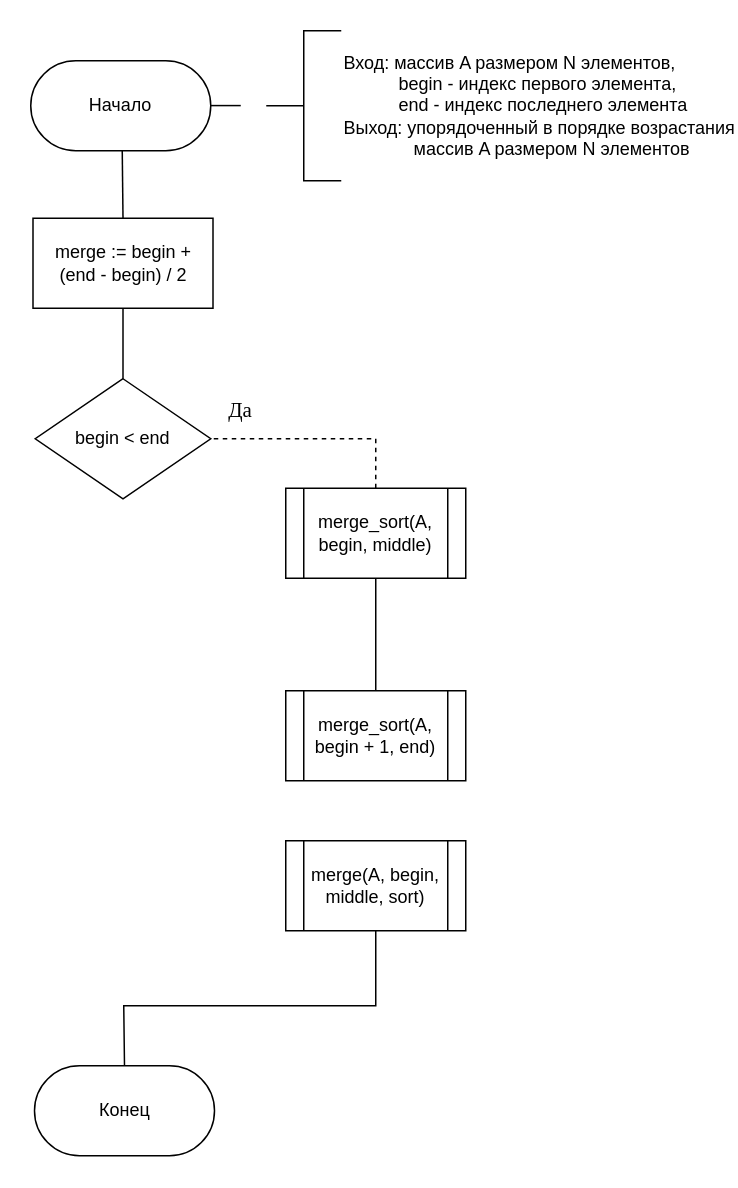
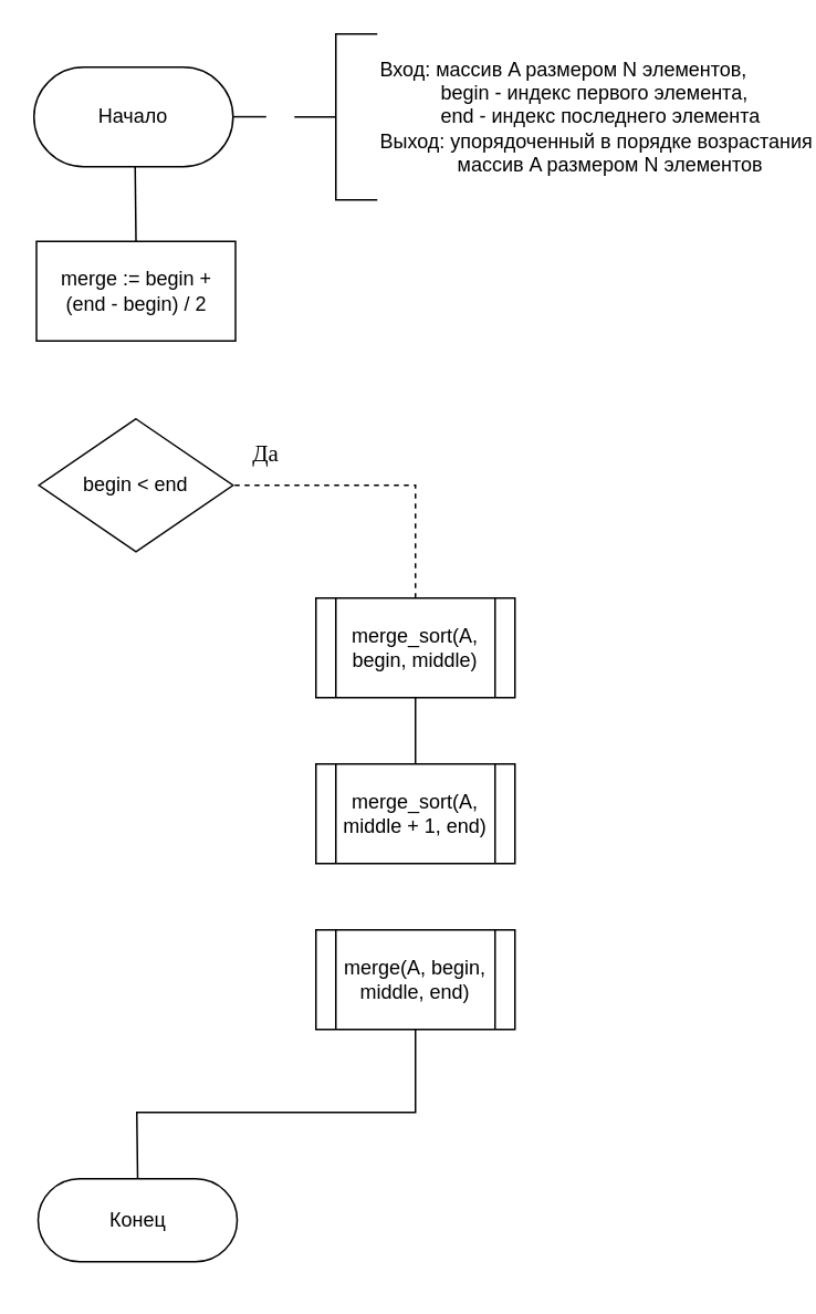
- <mxCell id="7" value="" style="endArrow=none;html=1;rounded=0;entryX=0.5;entryY=1;entryDx=0;entryDy=0;exitX=0.5;exitY=0;exitDx=0;exitDy=0;" parent="1" source="8" target="6" edge="1"><mxGeometry width="50" height="50" relative="1" as="geometry"><mxPoint x="82" y="255" as="sourcePoint" /><mxPoint x="81" y="203" as="targetPoint" /></mxGeometry></mxCell>
- <mxCell id="9" value="merge_sort(A, begin, middle)" style="shape=process;whiteSpace=wrap;html=1;backgroundOutline=1;rounded=0;" vertex="1" parent="1"><mxGeometry x="190" y="325" width="120" height="60" as="geometry" /></mxCell>
+ <mxCell id="9" value="merge_sort(A, begin, middle)" style="shape=process;whiteSpace=wrap;html=1;backgroundOutline=1;rounded=0;" vertex="1" parent="1"><mxGeometry x="190" y="360" width="120" height="60" as="geometry" /></mxCell>
- <mxCell id="10" value="merge_sort(A, begin + 1, end)" style="shape=process;whiteSpace=wrap;html=1;backgroundOutline=1;rounded=0;" vertex="1" parent="1"><mxGeometry x="190" y="460" width="120" height="60" as="geometry" /></mxCell>
+ <mxCell id="10" value="merge_sort(A, middle + 1, end)" style="shape=process;whiteSpace=wrap;html=1;backgroundOutline=1;rounded=0;" vertex="1" parent="1"><mxGeometry x="190" y="460" width="120" height="60" as="geometry" /></mxCell>
- <mxCell id="11" value="merge(A, begin, middle, sort)" style="shape=process;whiteSpace=wrap;html=1;backgroundOutline=1;rounded=0;" vertex="1" parent="1"><mxGeometry x="190" y="560" width="120" height="60" as="geometry" /></mxCell>
+ <mxCell id="11" value="merge(A, begin, middle, end)" style="shape=process;whiteSpace=wrap;html=1;backgroundOutline=1;rounded=0;" vertex="1" parent="1"><mxGeometry x="190" y="560" width="120" height="60" as="geometry" /></mxCell>
- <mxCell id="12" value="Конец" style="rounded=1;whiteSpace=wrap;html=1;strokeWidth=1;imageHeight=24;imageWidth=24;arcSize=50;" vertex="1" parent="1"><mxGeometry x="22.5" y="710" width="120" height="60" as="geometry" /></mxCell>
+ <mxCell id="12" value="Конец" style="rounded=1;whiteSpace=wrap;html=1;strokeWidth=1;imageHeight=24;imageWidth=24;arcSize=50;" vertex="1" parent="1"><mxGeometry x="22.5" y="710" width="120" height="50" as="geometry" /></mxCell>
